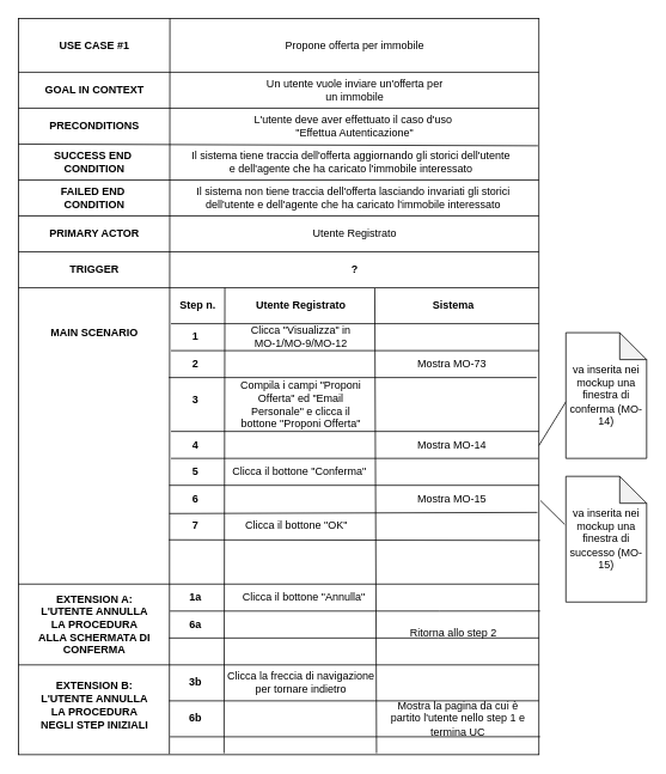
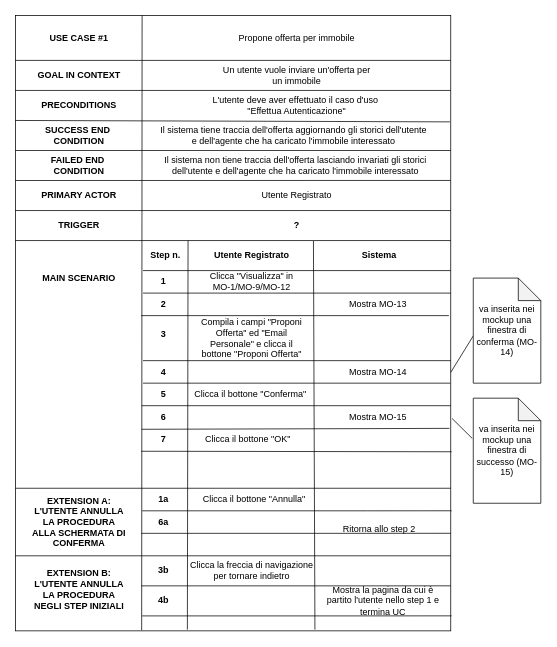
- <mxCell id="37" value="Mostra MO-73&amp;nbsp;" style="text;html=1;align=center;verticalAlign=middle;whiteSpace=wrap;rounded=0;" vertex="1" parent="1"><mxGeometry x="440" y="385" width="130" height="40" as="geometry" /></mxCell>
+ <mxCell id="37" value="Mostra MO-13&amp;nbsp;" style="text;html=1;align=center;verticalAlign=middle;whiteSpace=wrap;rounded=0;" vertex="1" parent="1"><mxGeometry x="440" y="385" width="130" height="40" as="geometry" /></mxCell>
- <mxCell id="71" value="&lt;b&gt;6b&lt;/b&gt;" style="text;html=1;align=center;verticalAlign=middle;whiteSpace=wrap;rounded=0;" vertex="1" parent="1"><mxGeometry x="195" y="780" width="45" height="40" as="geometry" /></mxCell>
+ <mxCell id="71" value="&lt;b&gt;4b&lt;/b&gt;" style="text;html=1;align=center;verticalAlign=middle;whiteSpace=wrap;rounded=0;" vertex="1" parent="1"><mxGeometry x="195" y="780" width="45" height="40" as="geometry" /></mxCell>
